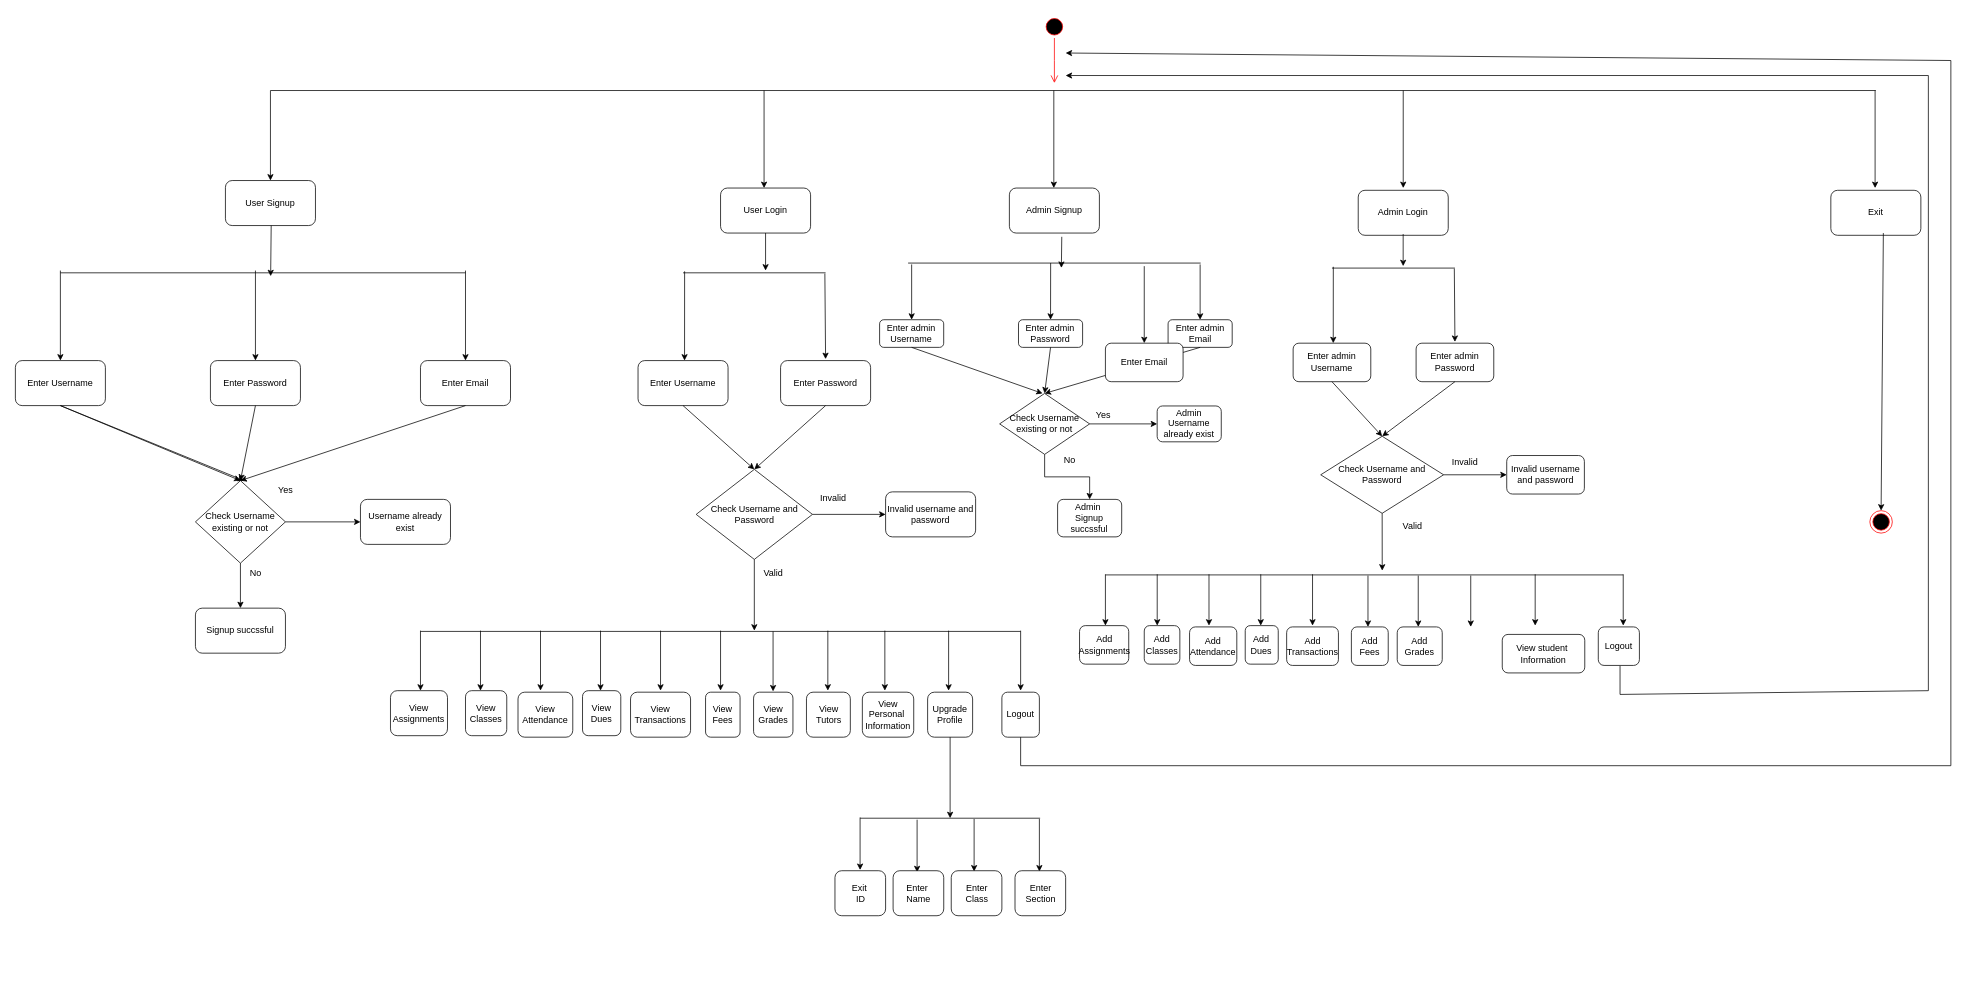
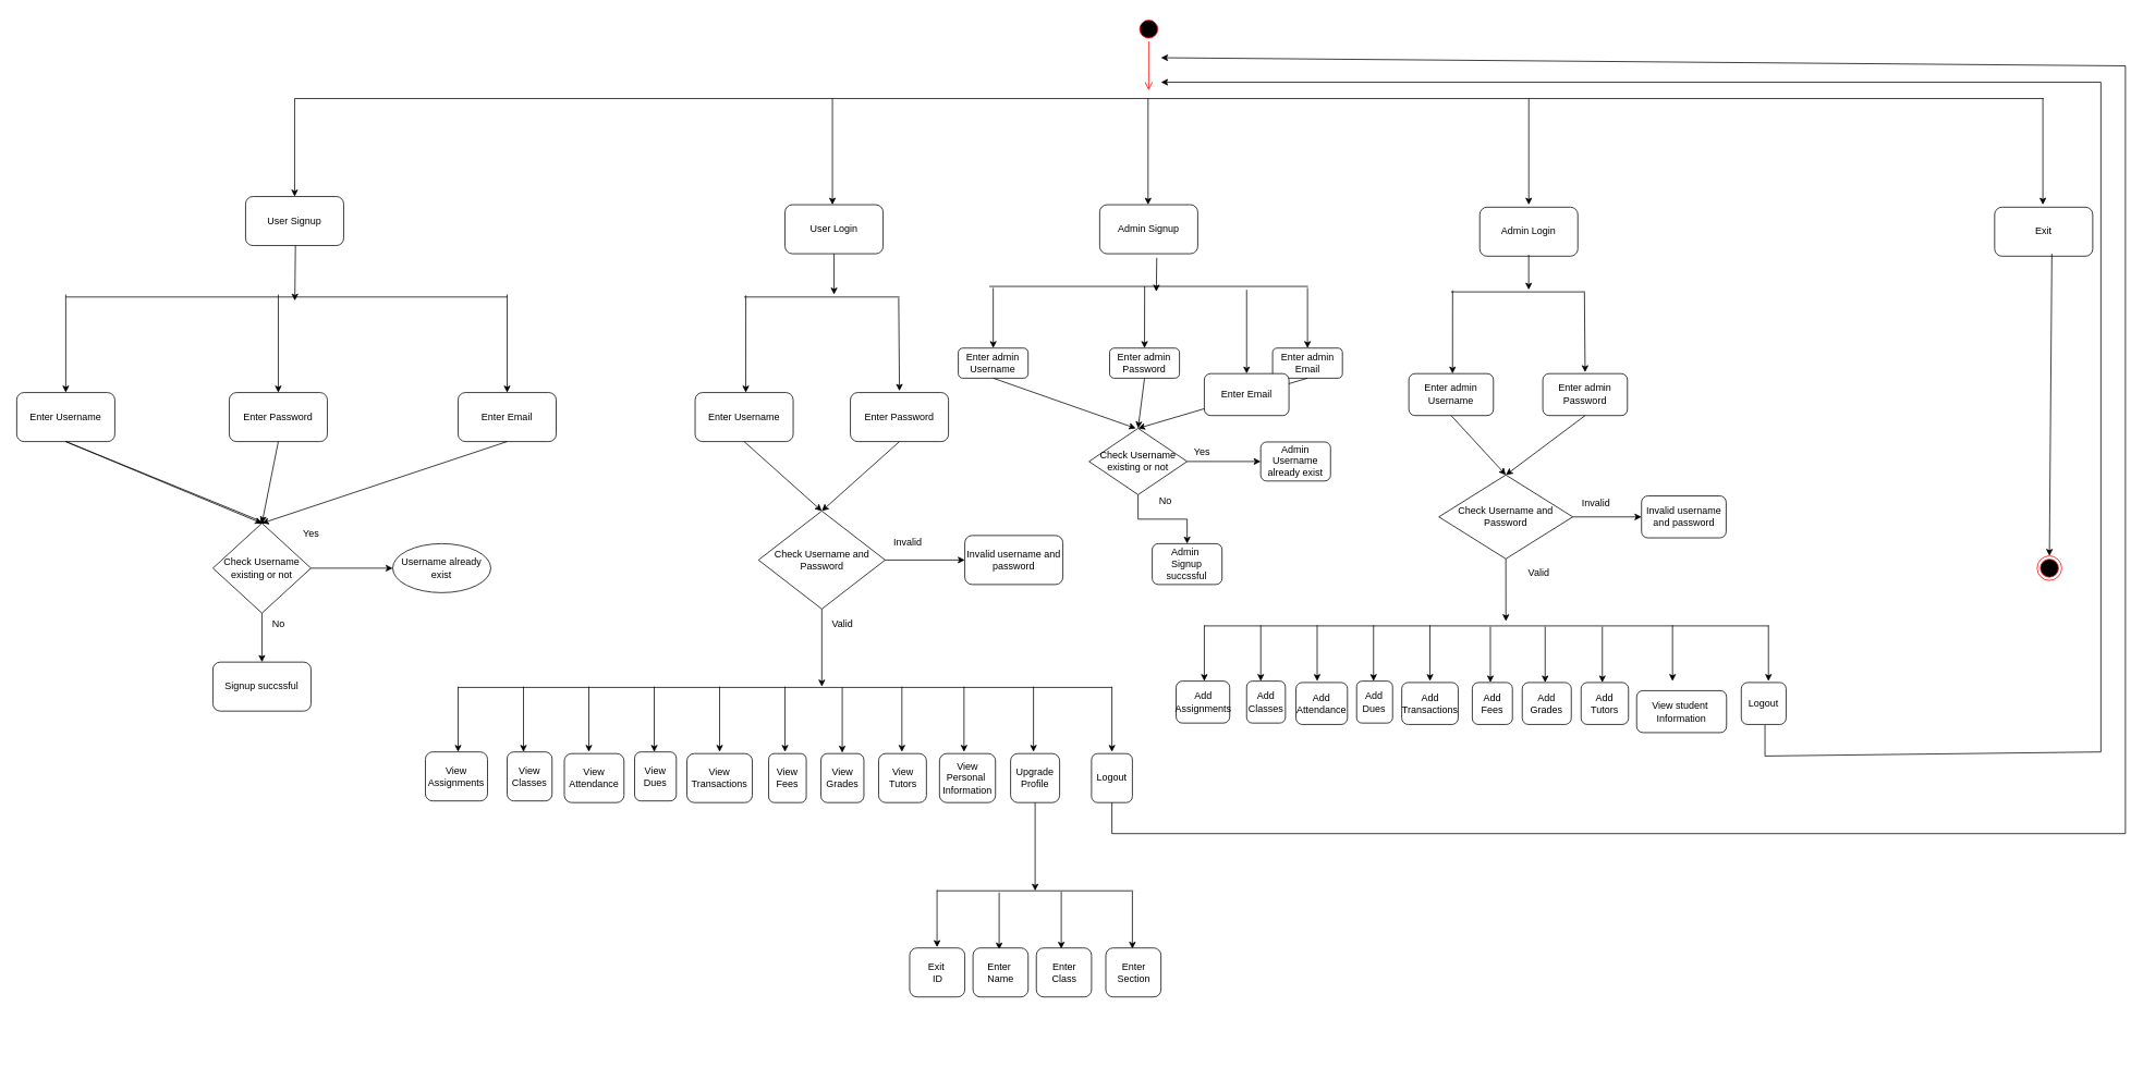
- <mxCell id="29" value="Username already exist" style="rounded=1;whiteSpace=wrap;html=1;" vertex="1" parent="1"><mxGeometry x="480" y="665" width="120" height="60" as="geometry" /></mxCell>
+ <mxCell id="29" value="Username already exist" style="ellipse;whiteSpace=wrap;html=1;" vertex="1" parent="1"><mxGeometry x="480" y="665" width="120" height="60" as="geometry" /></mxCell>
+ <mxCell id="102" value="&lt;div&gt;Add&lt;/div&gt;&lt;div&gt;Tutors&lt;/div&gt;" style="rounded=1;whiteSpace=wrap;html=1;" vertex="1" parent="82"><mxGeometry x="762" y="520.01" width="58" height="51.34" as="geometry" /></mxCell>
